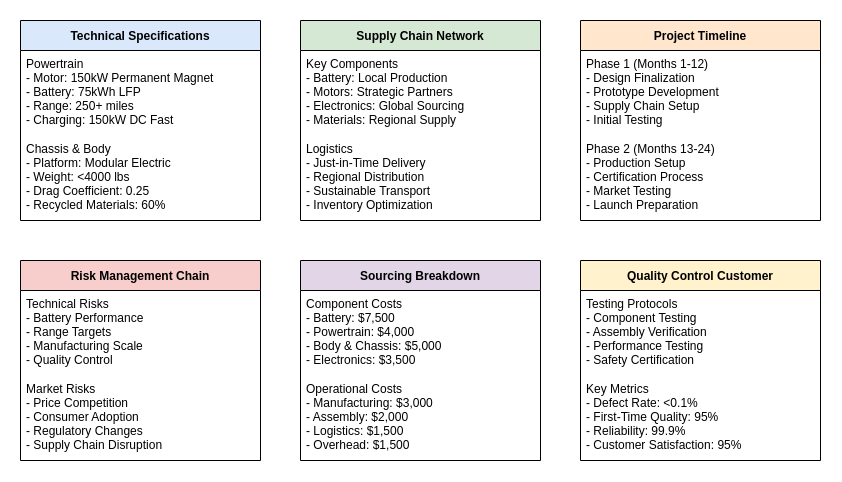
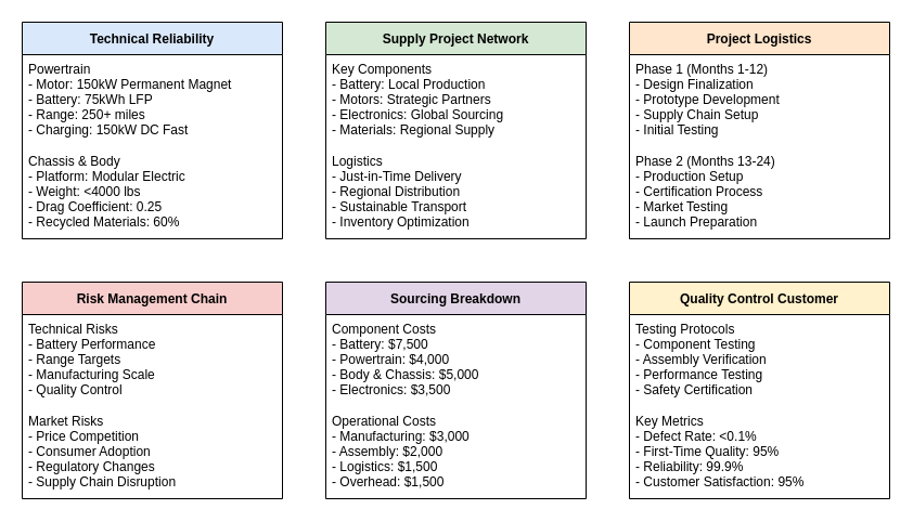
- <mxCell id="2" value="Technical Specifications" style="swimlane;fontStyle=1;childLayout=stackLayout;horizontal=1;startSize=30;horizontalStack=0;resizeParent=1;resizeParentMax=0;resizeLast=0;collapsible=1;marginBottom=0;fillColor=#dae8fc;" vertex="1" parent="1"><mxGeometry x="20" y="20" width="240" height="200" as="geometry" /></mxCell>
+ <mxCell id="2" value="Technical Reliability" style="swimlane;fontStyle=1;childLayout=stackLayout;horizontal=1;startSize=30;horizontalStack=0;resizeParent=1;resizeParentMax=0;resizeLast=0;collapsible=1;marginBottom=0;fillColor=#dae8fc;" vertex="1" parent="1"><mxGeometry x="20" y="20" width="240" height="200" as="geometry" /></mxCell>
- <mxCell id="5" value="Supply Chain Network" style="swimlane;fontStyle=1;childLayout=stackLayout;horizontal=1;startSize=30;horizontalStack=0;resizeParent=1;resizeParentMax=0;resizeLast=0;collapsible=1;marginBottom=0;fillColor=#d5e8d4;" vertex="1" parent="1"><mxGeometry x="300" y="20" width="240" height="200" as="geometry" /></mxCell>
+ <mxCell id="5" value="Supply Project Network" style="swimlane;fontStyle=1;childLayout=stackLayout;horizontal=1;startSize=30;horizontalStack=0;resizeParent=1;resizeParentMax=0;resizeLast=0;collapsible=1;marginBottom=0;fillColor=#d5e8d4;" vertex="1" parent="1"><mxGeometry x="300" y="20" width="240" height="200" as="geometry" /></mxCell>
- <mxCell id="8" value="Project Timeline" style="swimlane;fontStyle=1;childLayout=stackLayout;horizontal=1;startSize=30;horizontalStack=0;resizeParent=1;resizeParentMax=0;resizeLast=0;collapsible=1;marginBottom=0;fillColor=#ffe6cc;" vertex="1" parent="1"><mxGeometry x="580" y="20" width="240" height="200" as="geometry" /></mxCell>
+ <mxCell id="8" value="Project Logistics" style="swimlane;fontStyle=1;childLayout=stackLayout;horizontal=1;startSize=30;horizontalStack=0;resizeParent=1;resizeParentMax=0;resizeLast=0;collapsible=1;marginBottom=0;fillColor=#ffe6cc;" vertex="1" parent="1"><mxGeometry x="580" y="20" width="240" height="200" as="geometry" /></mxCell>
